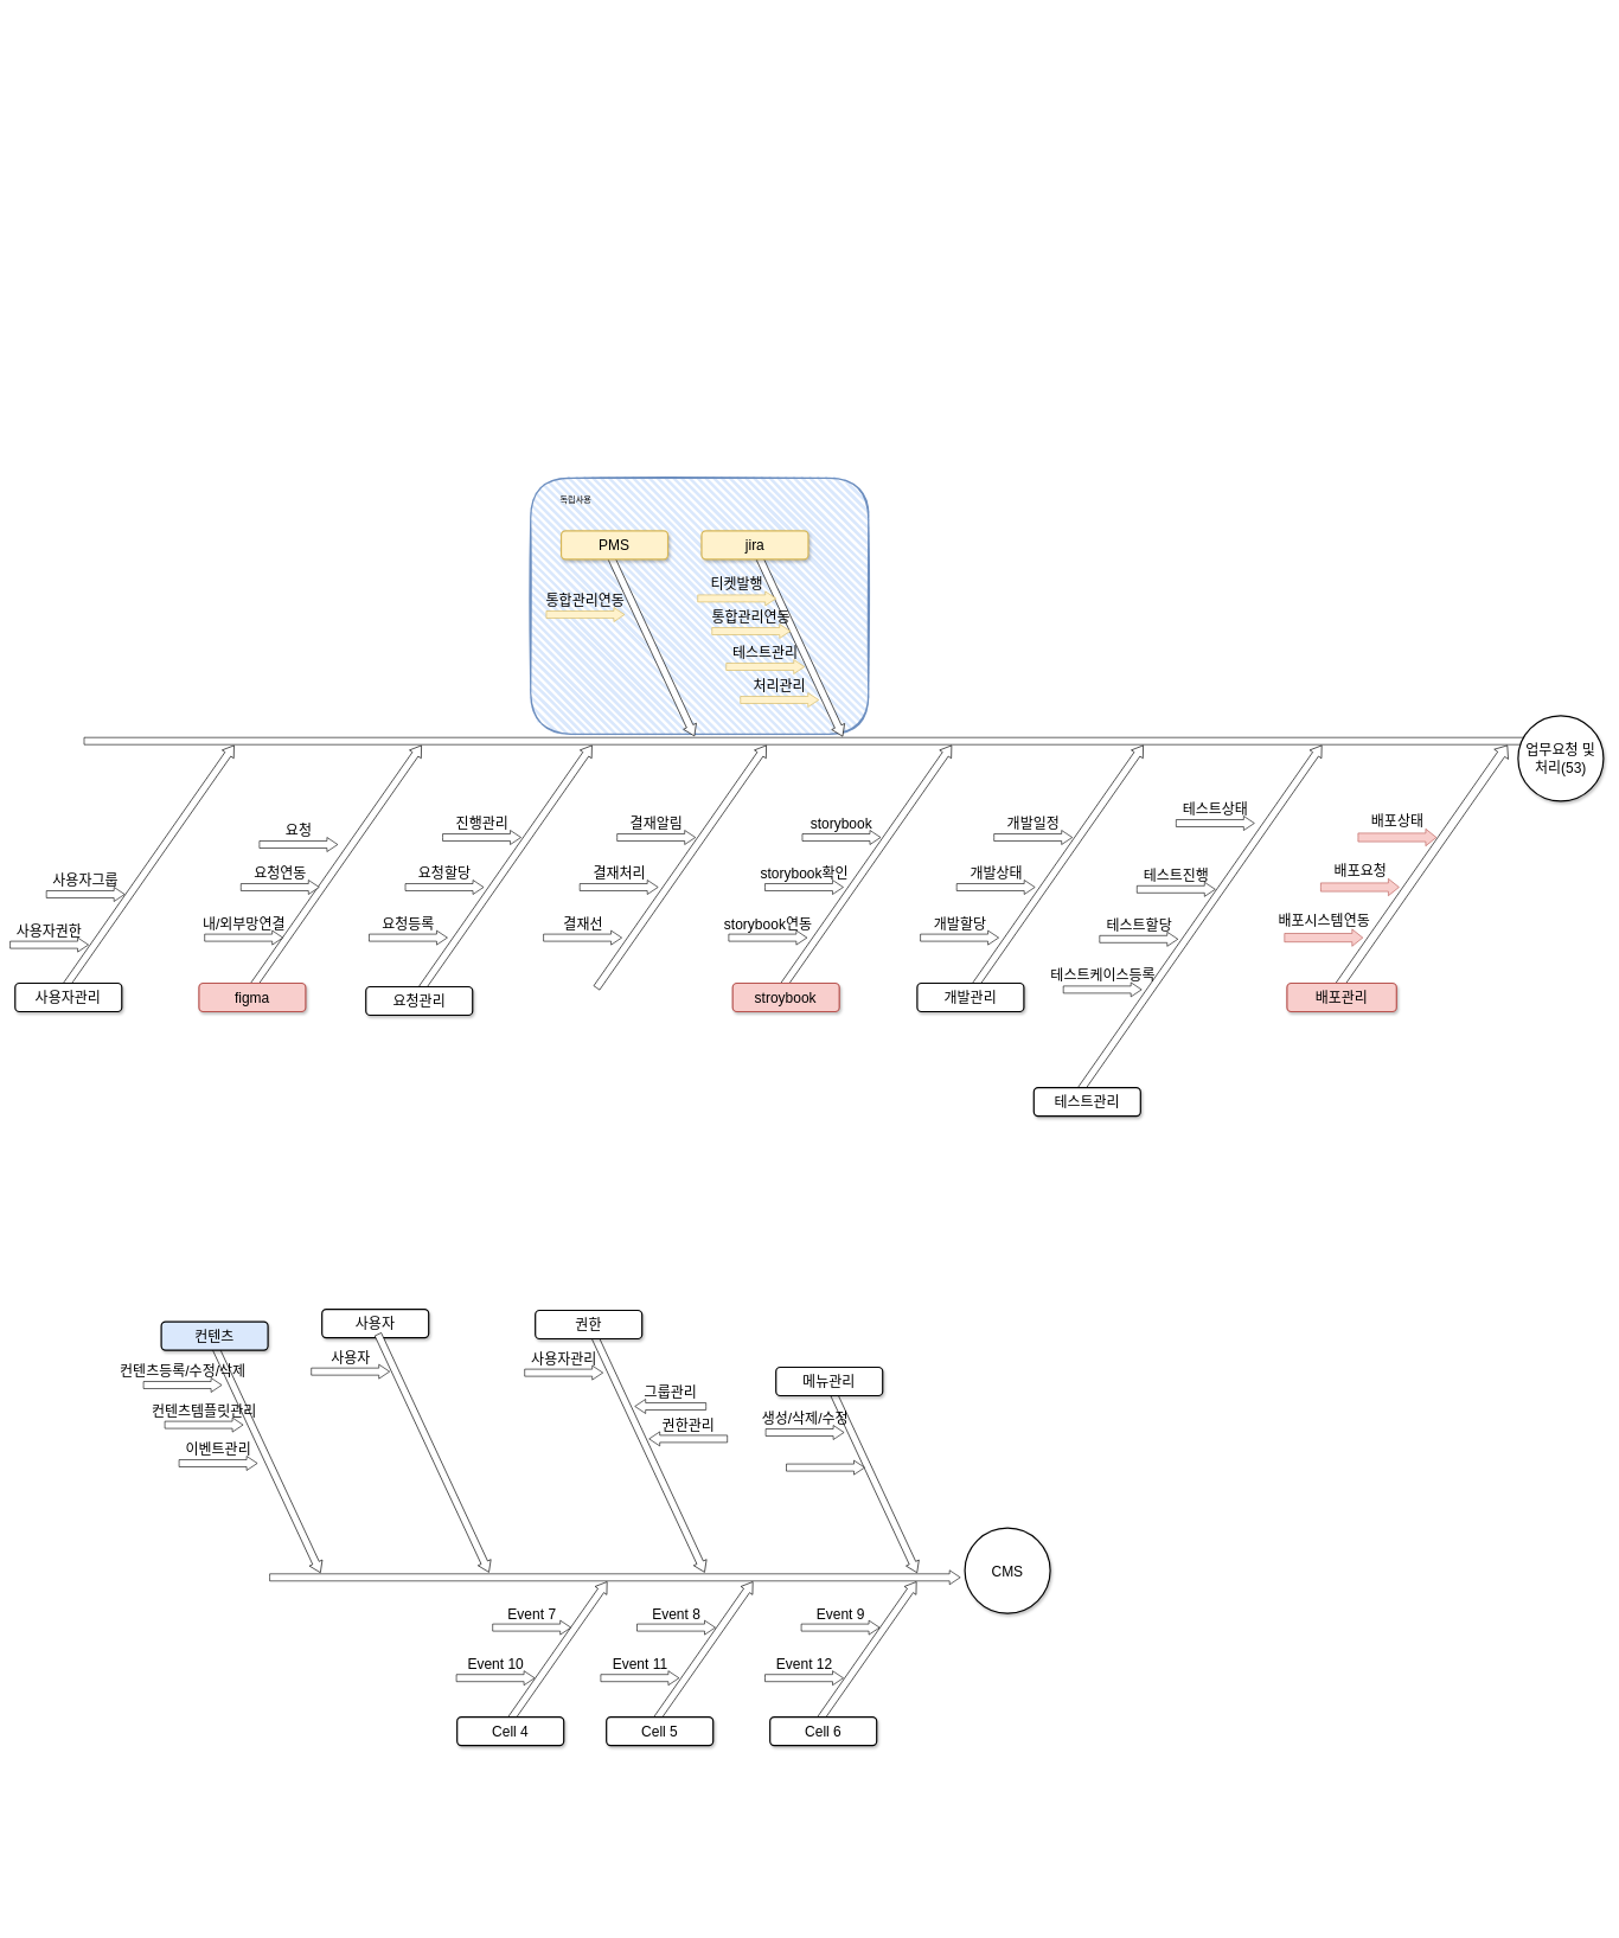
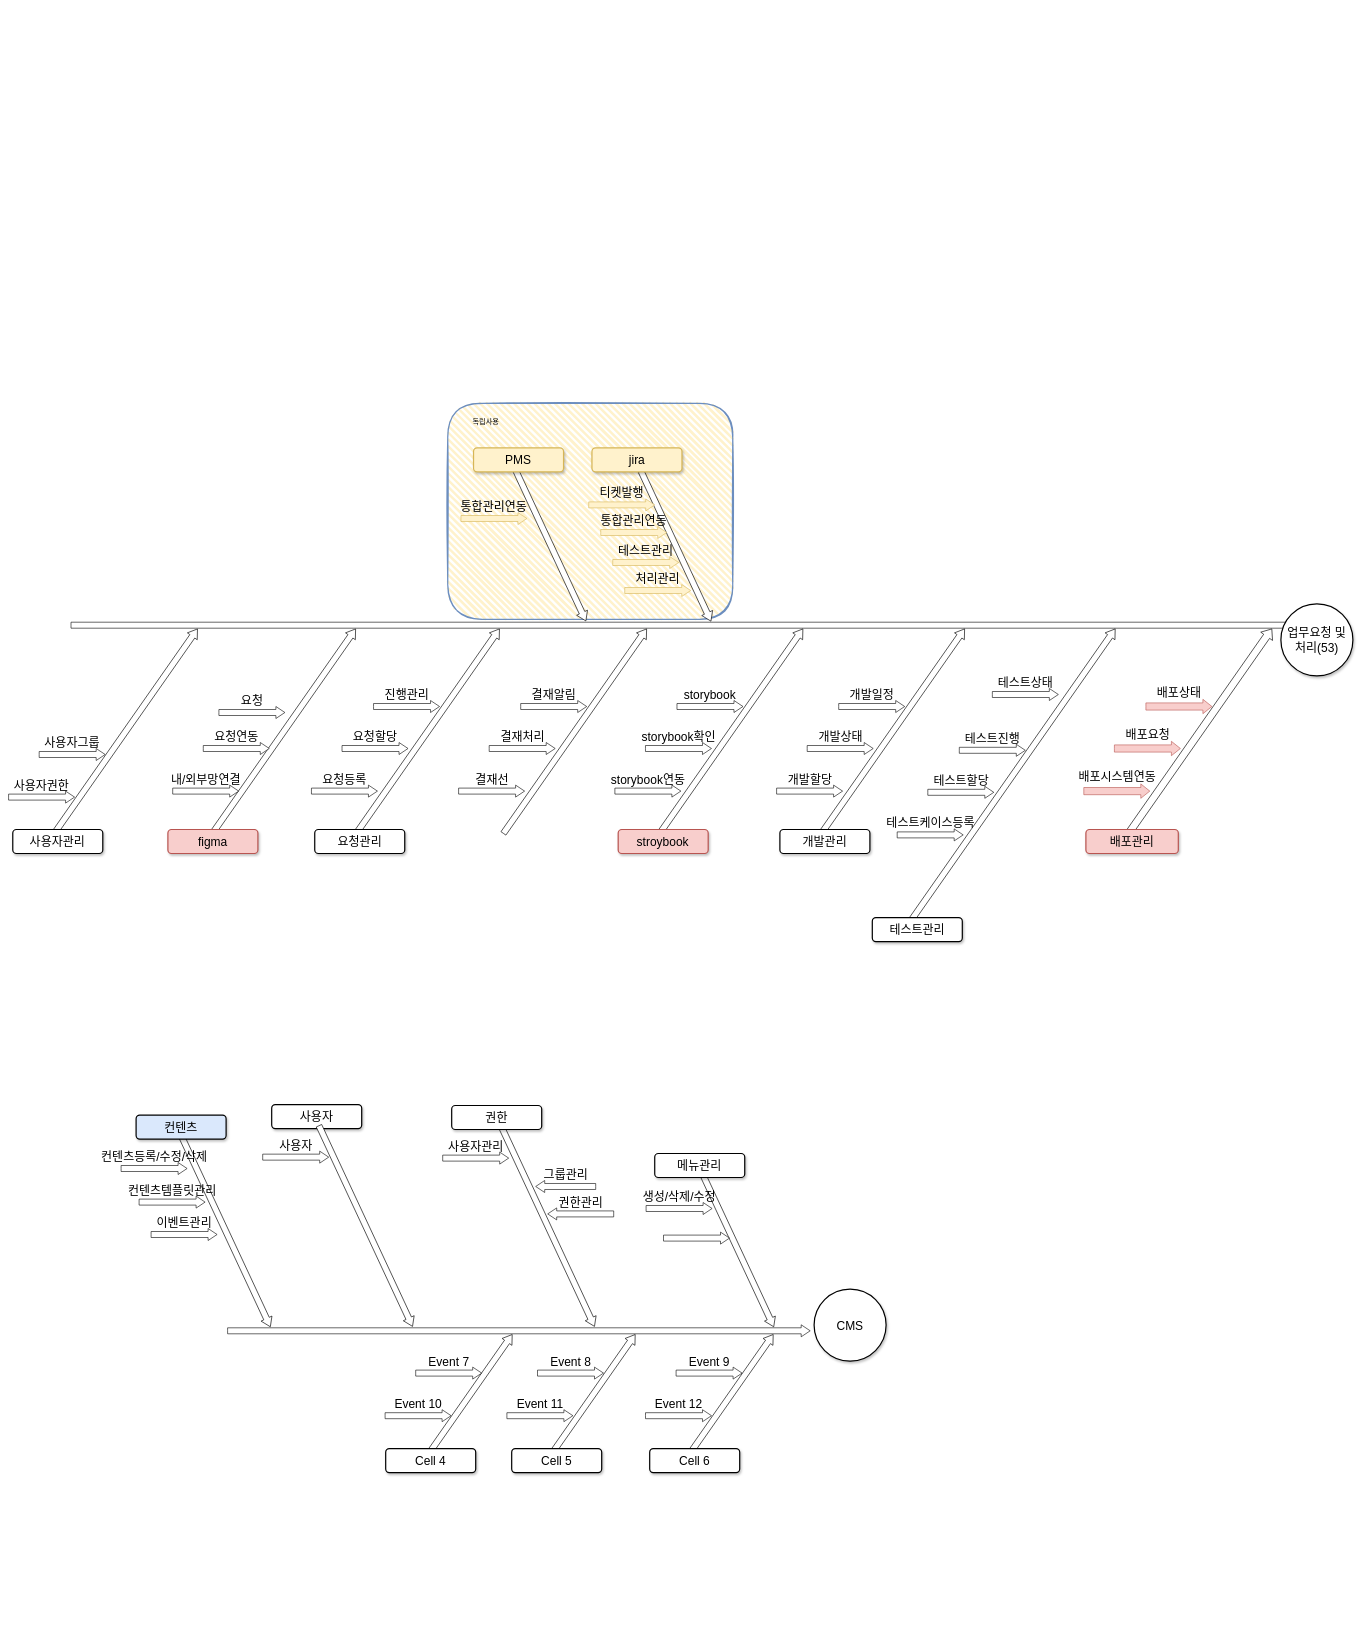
- <mxCell id="2" value="&lt;blockquote style=&quot;margin: 0px 0px 300px 40px; border: none; padding: 0px;&quot;&gt;독립사용&lt;/blockquote&gt;" style="rounded=1;whiteSpace=wrap;html=1;strokeWidth=2;fillWeight=4;hachureGap=8;hachureAngle=45;fillColor=#dae8fc;sketch=1;arcSize=16;strokeColor=#6c8ebf;align=left;" vertex="1" parent="1"><mxGeometry x="745.39" y="671.69" width="475" height="360" as="geometry" /></mxCell>
+ <mxCell id="2" value="&lt;blockquote style=&quot;margin: 0px 0px 300px 40px; border: none; padding: 0px;&quot;&gt;독립사용&lt;/blockquote&gt;" style="rounded=1;whiteSpace=wrap;html=1;strokeWidth=2;fillWeight=4;hachureGap=8;hachureAngle=45;fillColor=#fff2cc;sketch=1;arcSize=16;strokeColor=#6c8ebf;align=left;" vertex="1" parent="1"><mxGeometry x="745.39" y="671.69" width="475" height="360" as="geometry" /></mxCell>
- <mxCell id="74" value="개발관리" style="rounded=1;whiteSpace=wrap;html=1;shadow=1;strokeWidth=2;fontSize=20;" vertex="1" parent="1"><mxGeometry x="1289" y="1382" width="150" height="40" as="geometry" /></mxCell>
+ <mxCell id="74" value="개발관리" style="rounded=1;whiteSpace=wrap;html=1;shadow=1;strokeWidth=2;fontSize=20;" vertex="1" parent="1"><mxGeometry x="1299" y="1382" width="150" height="40" as="geometry" /></mxCell>
- <mxCell id="12" value="요청관리" style="rounded=1;whiteSpace=wrap;html=1;shadow=1;strokeWidth=2;fontSize=20;" vertex="1" parent="1"><mxGeometry x="513.74" y="1387" width="150" height="40" as="geometry" /></mxCell>
+ <mxCell id="12" value="요청관리" style="rounded=1;whiteSpace=wrap;html=1;shadow=1;strokeWidth=2;fontSize=20;" vertex="1" parent="1"><mxGeometry x="523.74" y="1382" width="150" height="40" as="geometry" /></mxCell>
